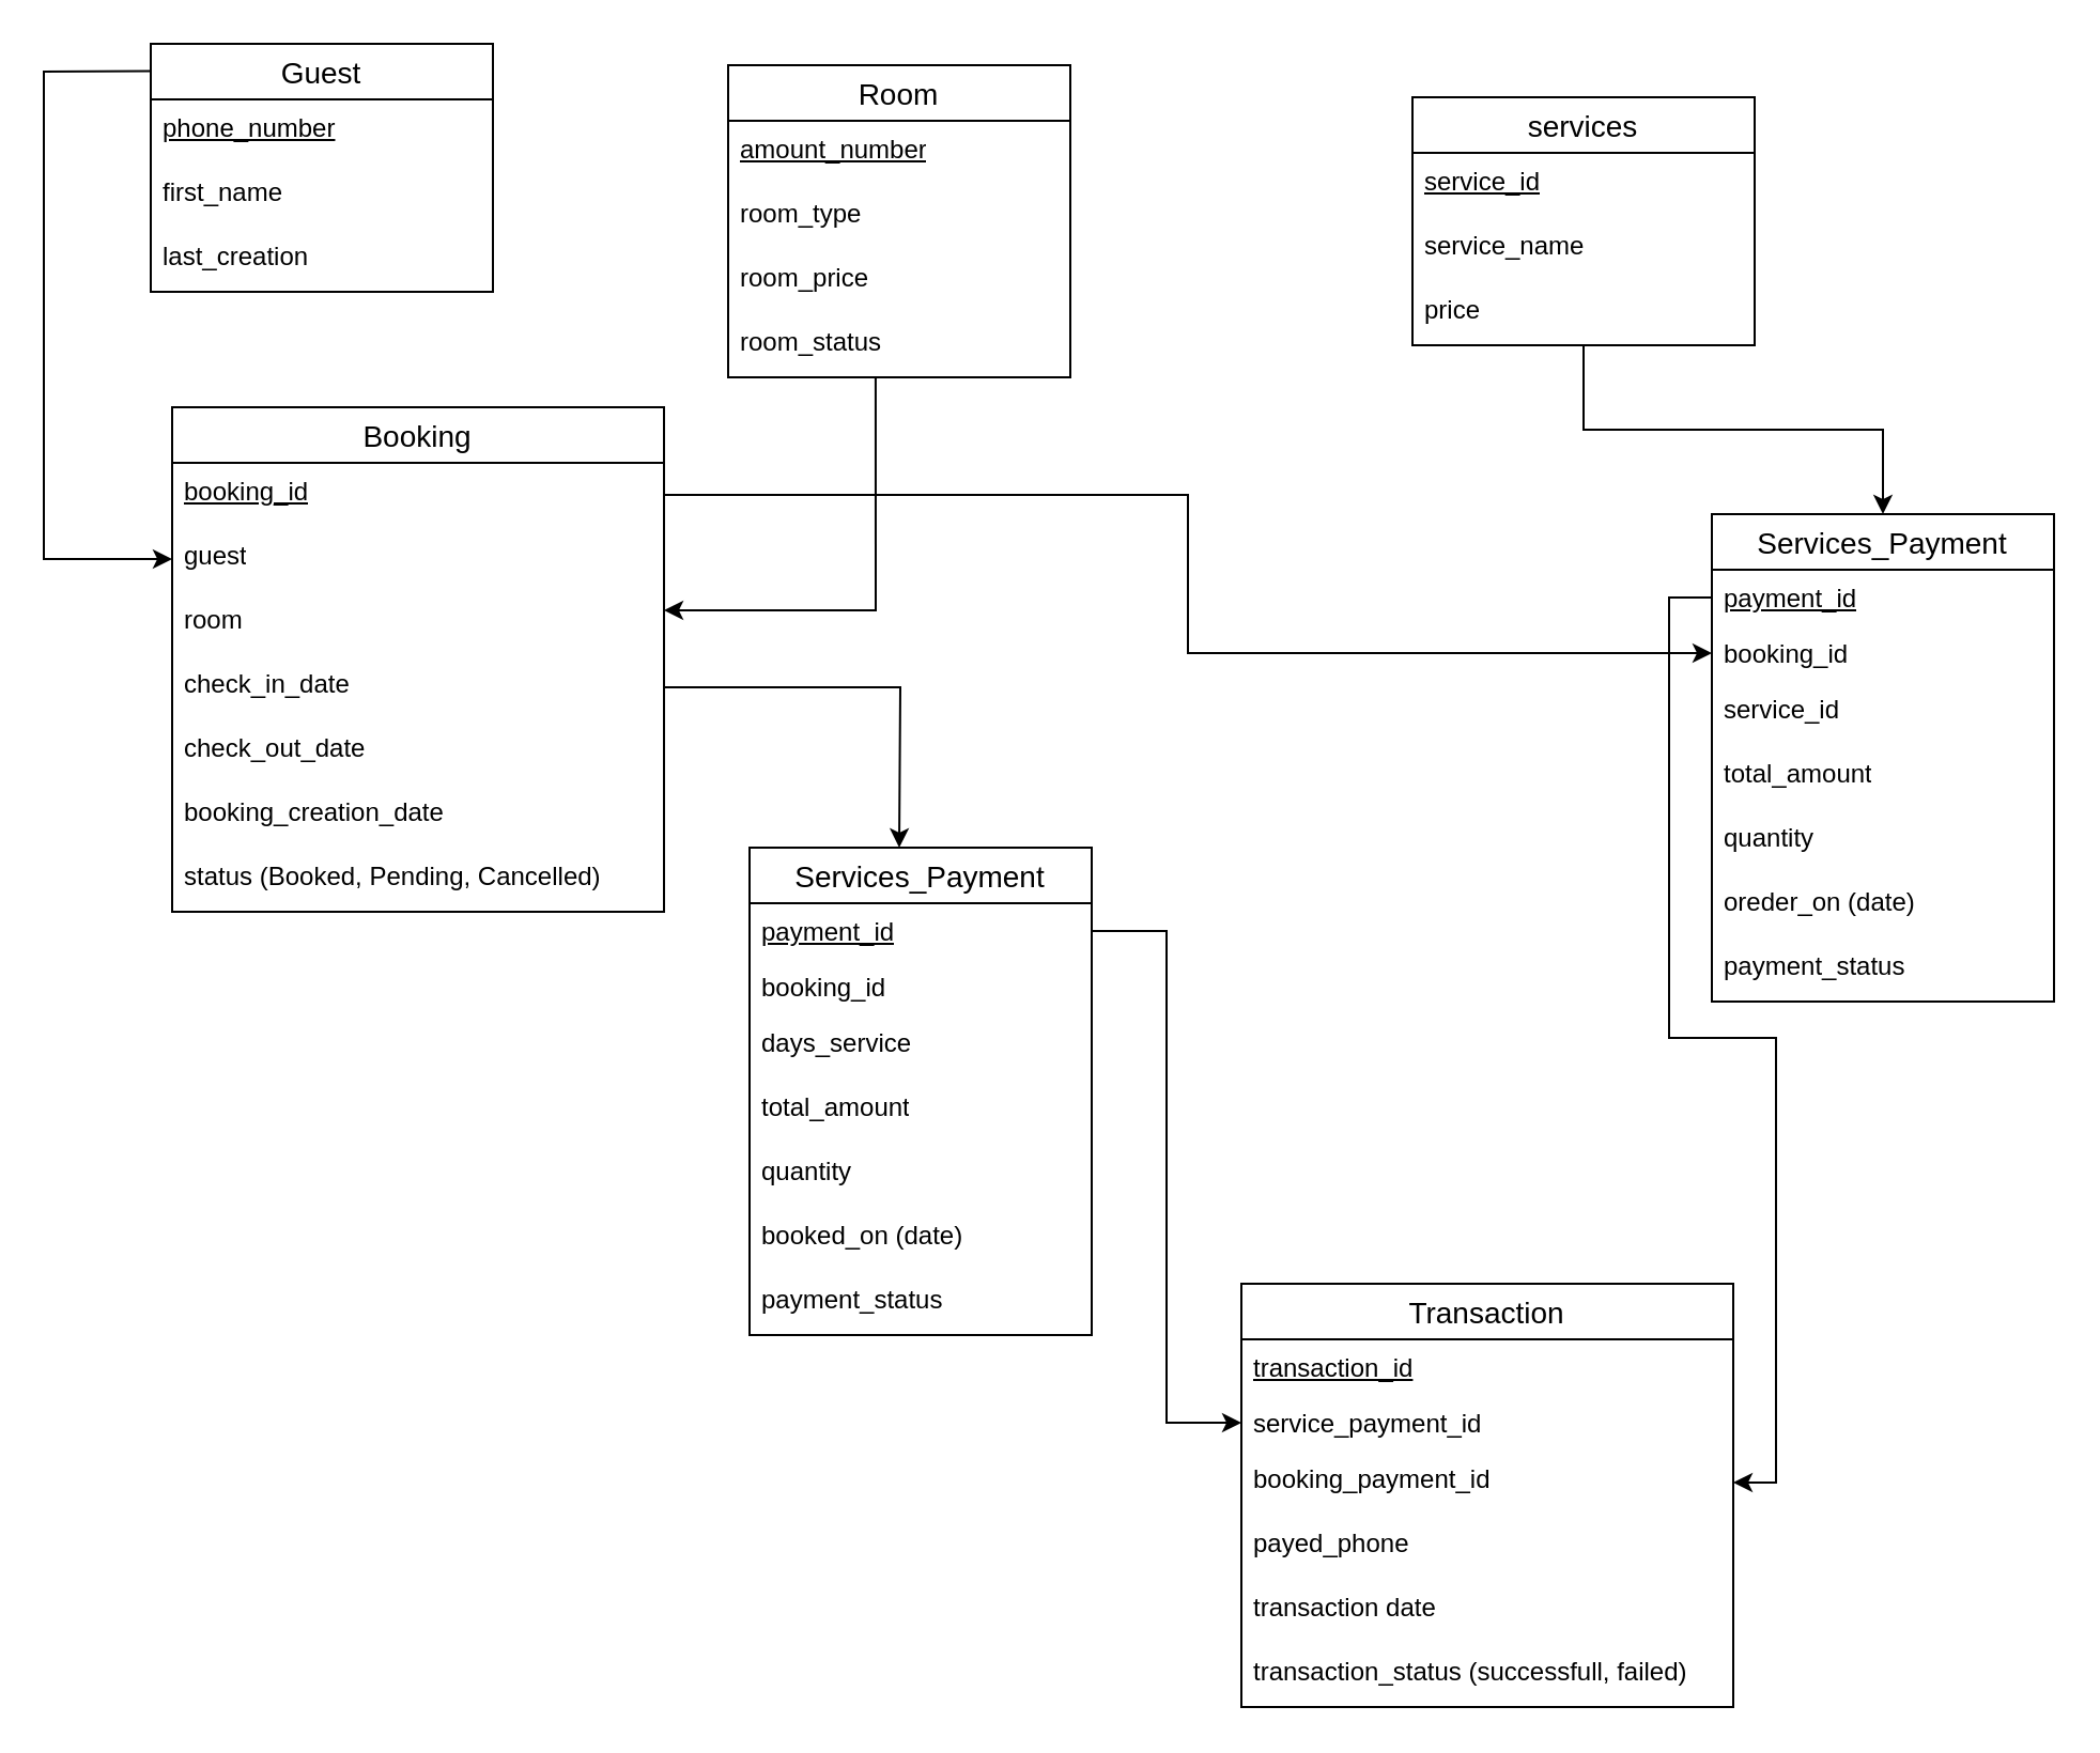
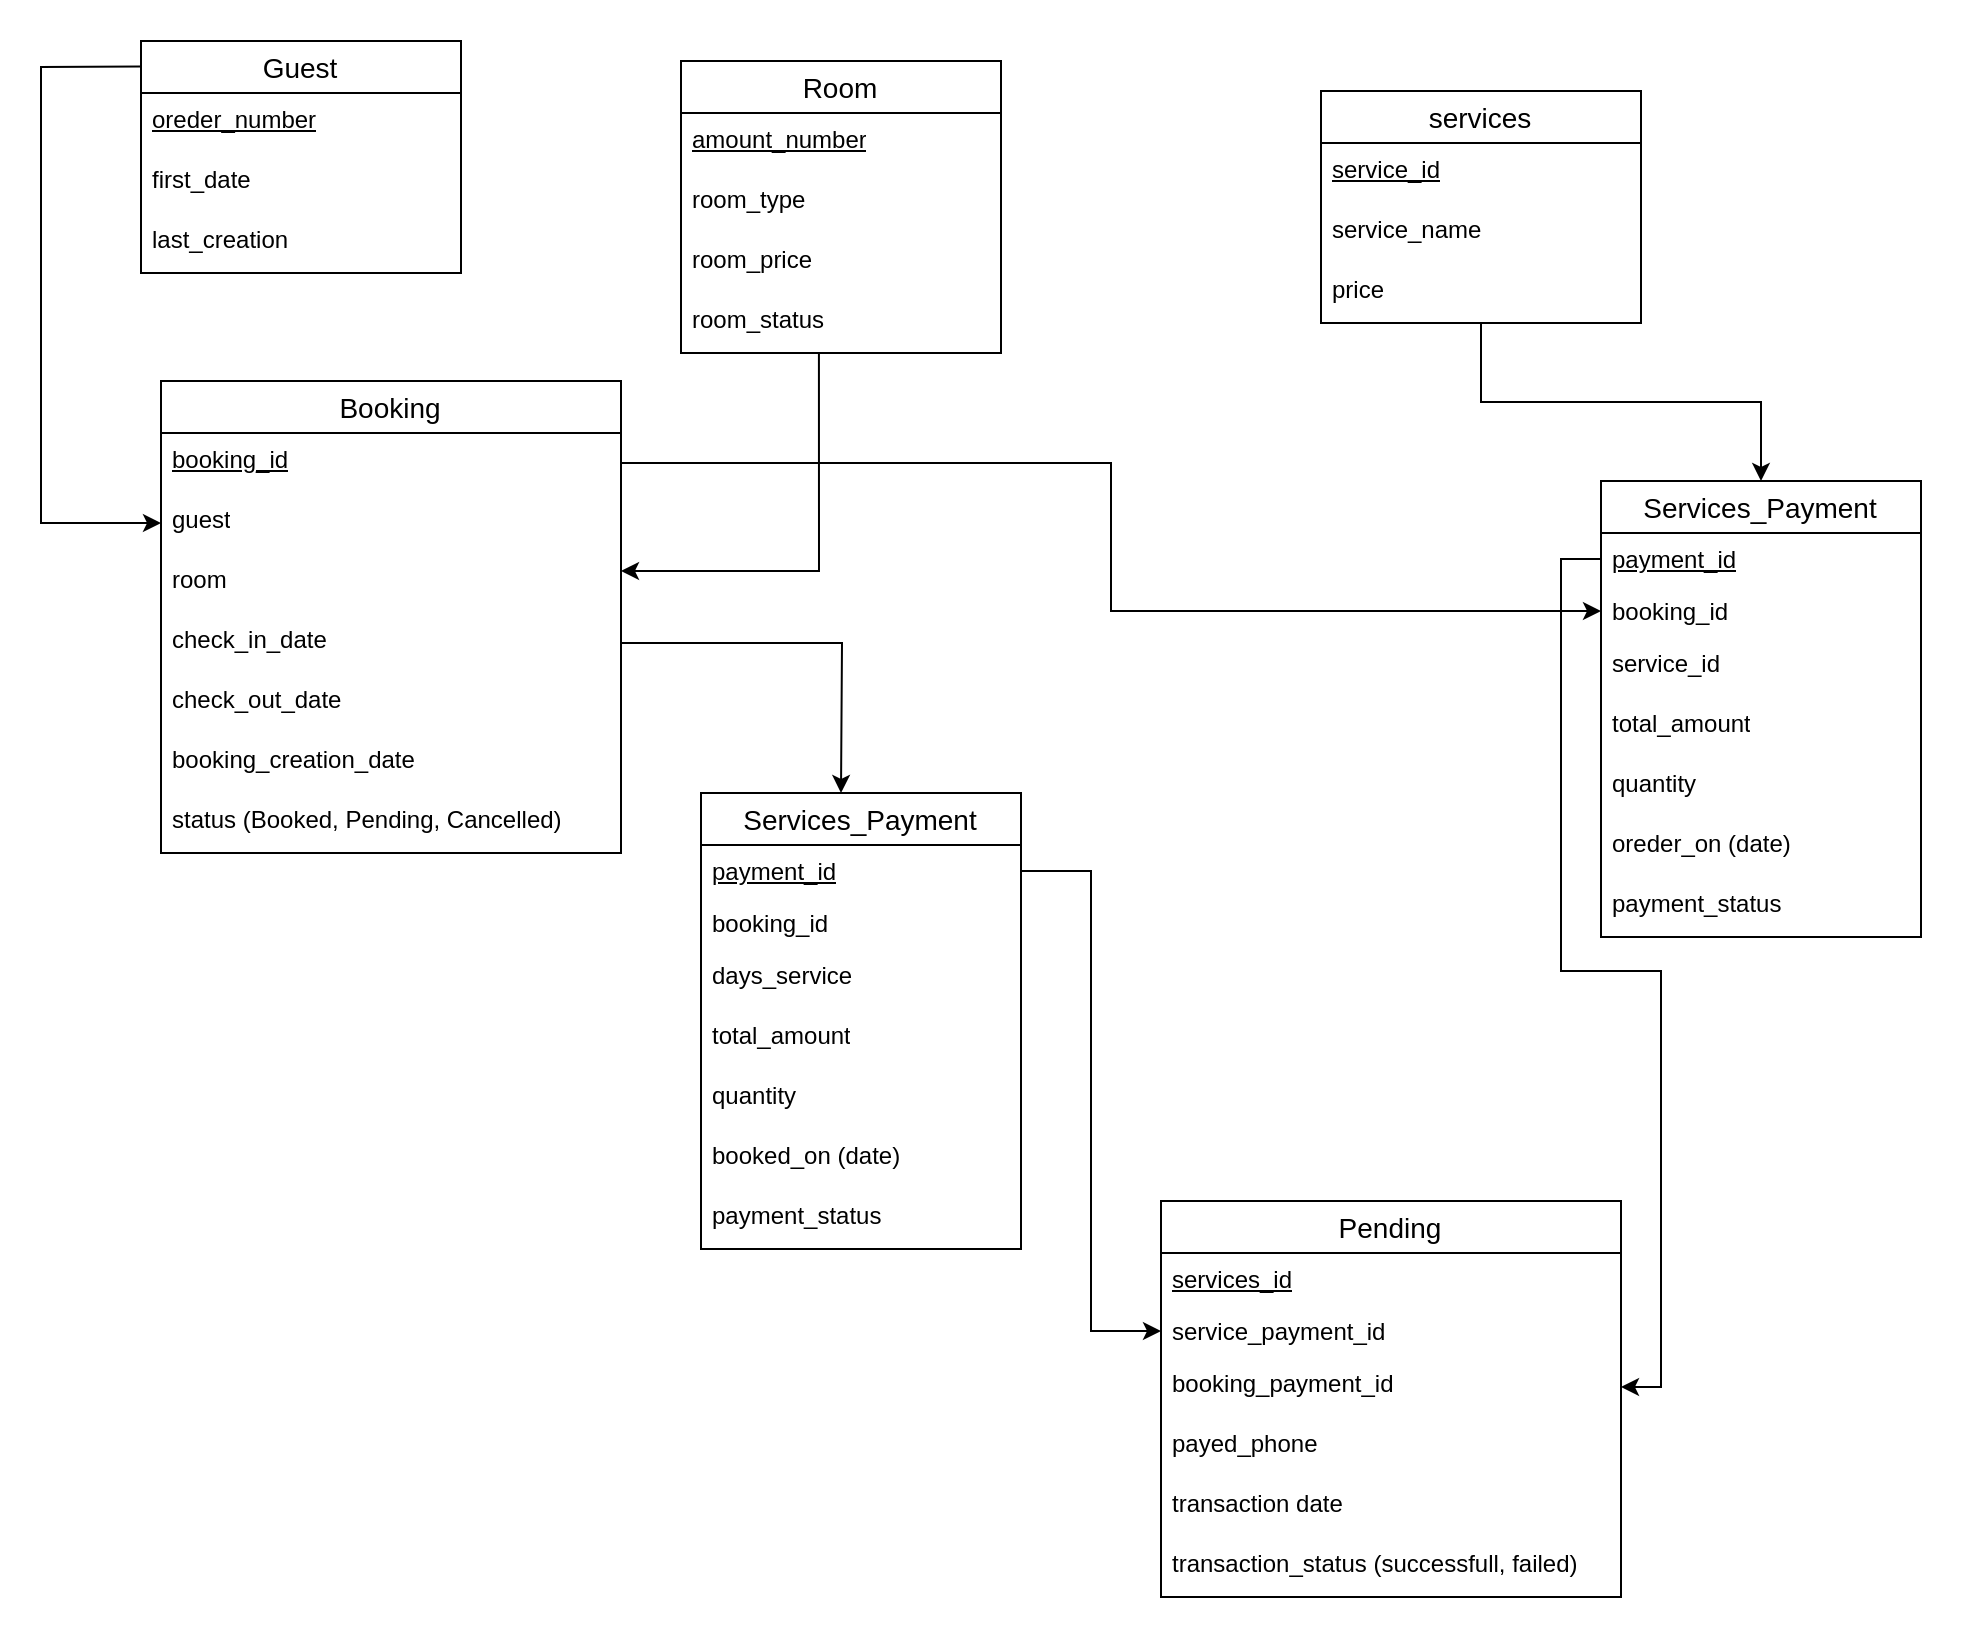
- <mxCell id="8" value="&lt;u&gt;phone_number&lt;/u&gt;" style="text;strokeColor=none;fillColor=none;spacingLeft=4;spacingRight=4;overflow=hidden;rotatable=0;points=[[0,0.5],[1,0.5]];portConstraint=eastwest;fontSize=12;whiteSpace=wrap;html=1;" parent="7" vertex="1"><mxGeometry y="26" width="160" height="30" as="geometry" /></mxCell>
+ <mxCell id="8" value="&lt;u&gt;oreder_number&lt;/u&gt;" style="text;strokeColor=none;fillColor=none;spacingLeft=4;spacingRight=4;overflow=hidden;rotatable=0;points=[[0,0.5],[1,0.5]];portConstraint=eastwest;fontSize=12;whiteSpace=wrap;html=1;" parent="7" vertex="1"><mxGeometry y="26" width="160" height="30" as="geometry" /></mxCell>
- <mxCell id="9" value="first_name" style="text;strokeColor=none;fillColor=none;spacingLeft=4;spacingRight=4;overflow=hidden;rotatable=0;points=[[0,0.5],[1,0.5]];portConstraint=eastwest;fontSize=12;whiteSpace=wrap;html=1;" parent="7" vertex="1"><mxGeometry y="56" width="160" height="30" as="geometry" /></mxCell>
+ <mxCell id="9" value="first_date" style="text;strokeColor=none;fillColor=none;spacingLeft=4;spacingRight=4;overflow=hidden;rotatable=0;points=[[0,0.5],[1,0.5]];portConstraint=eastwest;fontSize=12;whiteSpace=wrap;html=1;" parent="7" vertex="1"><mxGeometry y="56" width="160" height="30" as="geometry" /></mxCell>
- <mxCell id="44" value="Transaction" style="swimlane;fontStyle=0;childLayout=stackLayout;horizontal=1;startSize=26;horizontalStack=0;resizeParent=1;resizeParentMax=0;resizeLast=0;collapsible=1;marginBottom=0;align=center;fontSize=14;" vertex="1" parent="1"><mxGeometry x="580" y="600" width="230" height="198" as="geometry" /></mxCell>
+ <mxCell id="44" value="Pending" style="swimlane;fontStyle=0;childLayout=stackLayout;horizontal=1;startSize=26;horizontalStack=0;resizeParent=1;resizeParentMax=0;resizeLast=0;collapsible=1;marginBottom=0;align=center;fontSize=14;" vertex="1" parent="1"><mxGeometry x="580" y="600" width="230" height="198" as="geometry" /></mxCell>
- <mxCell id="45" value="&lt;u&gt;transaction_id&lt;/u&gt;" style="text;strokeColor=none;fillColor=none;spacingLeft=4;spacingRight=4;overflow=hidden;rotatable=0;points=[[0,0.5],[1,0.5]];portConstraint=eastwest;fontSize=12;whiteSpace=wrap;html=1;" vertex="1" parent="44"><mxGeometry y="26" width="230" height="26" as="geometry" /></mxCell>
+ <mxCell id="45" value="&lt;u&gt;services_id&lt;/u&gt;" style="text;strokeColor=none;fillColor=none;spacingLeft=4;spacingRight=4;overflow=hidden;rotatable=0;points=[[0,0.5],[1,0.5]];portConstraint=eastwest;fontSize=12;whiteSpace=wrap;html=1;" vertex="1" parent="44"><mxGeometry y="26" width="230" height="26" as="geometry" /></mxCell>
